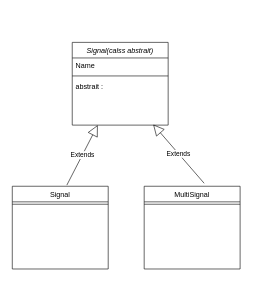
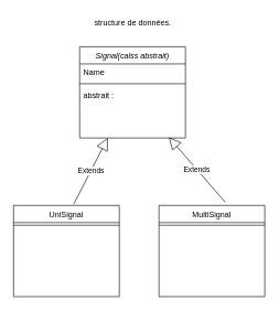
+ <mxCell id="10" value="structure de données." style="text;html=1;align=center;verticalAlign=middle;resizable=0;points=[];autosize=1;strokeColor=none;fillColor=none;" parent="1" vertex="1"><mxGeometry x="130" y="20" width="140" height="30" as="geometry" /></mxCell>
- <mxCell id="6" value="Signal" style="swimlane;fontStyle=0;align=center;verticalAlign=top;childLayout=stackLayout;horizontal=1;startSize=26;horizontalStack=0;resizeParent=1;resizeLast=0;collapsible=1;marginBottom=0;rounded=0;shadow=0;strokeWidth=1;" parent="1" vertex="1"><mxGeometry x="20" y="310" width="160" height="138" as="geometry"><mxRectangle x="130" y="380" width="160" height="26" as="alternateBounds" /></mxGeometry></mxCell>
+ <mxCell id="6" value="UniSignal" style="swimlane;fontStyle=0;align=center;verticalAlign=top;childLayout=stackLayout;horizontal=1;startSize=26;horizontalStack=0;resizeParent=1;resizeLast=0;collapsible=1;marginBottom=0;rounded=0;shadow=0;strokeWidth=1;" parent="1" vertex="1"><mxGeometry x="20" y="310" width="160" height="138" as="geometry"><mxRectangle x="130" y="380" width="160" height="26" as="alternateBounds" /></mxGeometry></mxCell>
